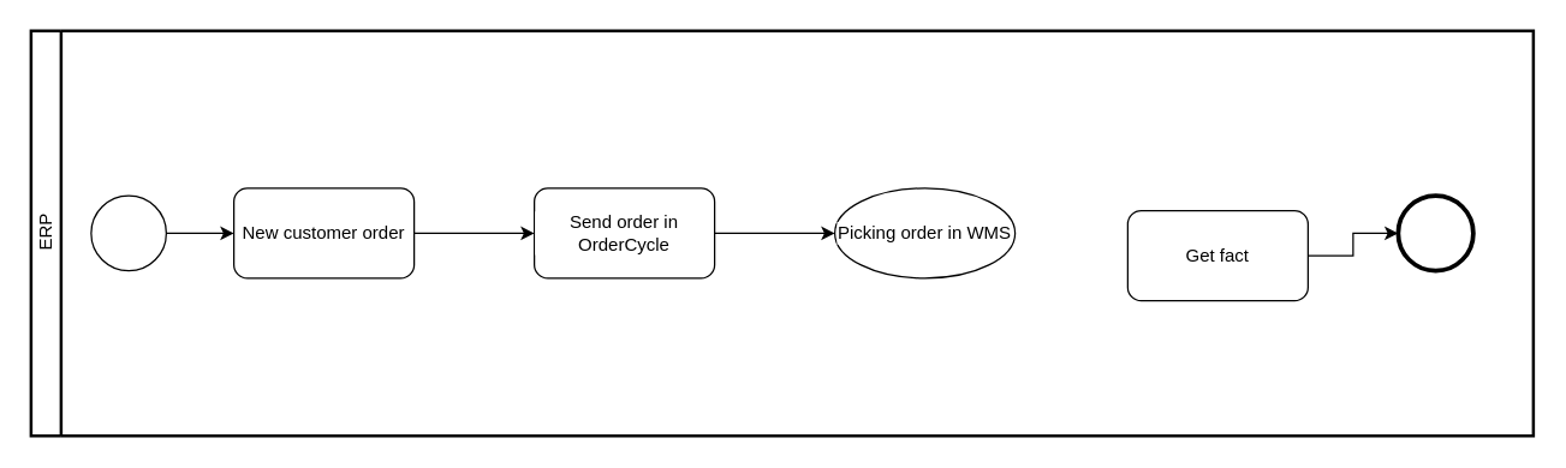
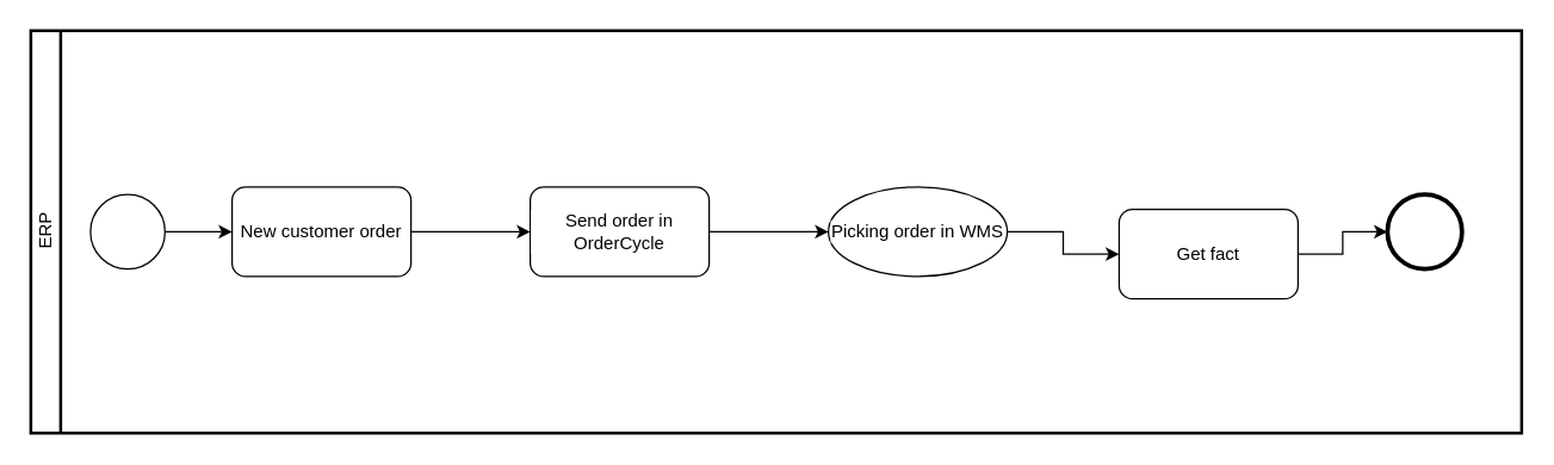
+ <mxCell id="9" value="" style="edgeStyle=orthogonalEdgeStyle;rounded=0;orthogonalLoop=1;jettySize=auto;html=1;" edge="1" parent="2" source="10" target="12"><mxGeometry relative="1" as="geometry" /></mxCell>
